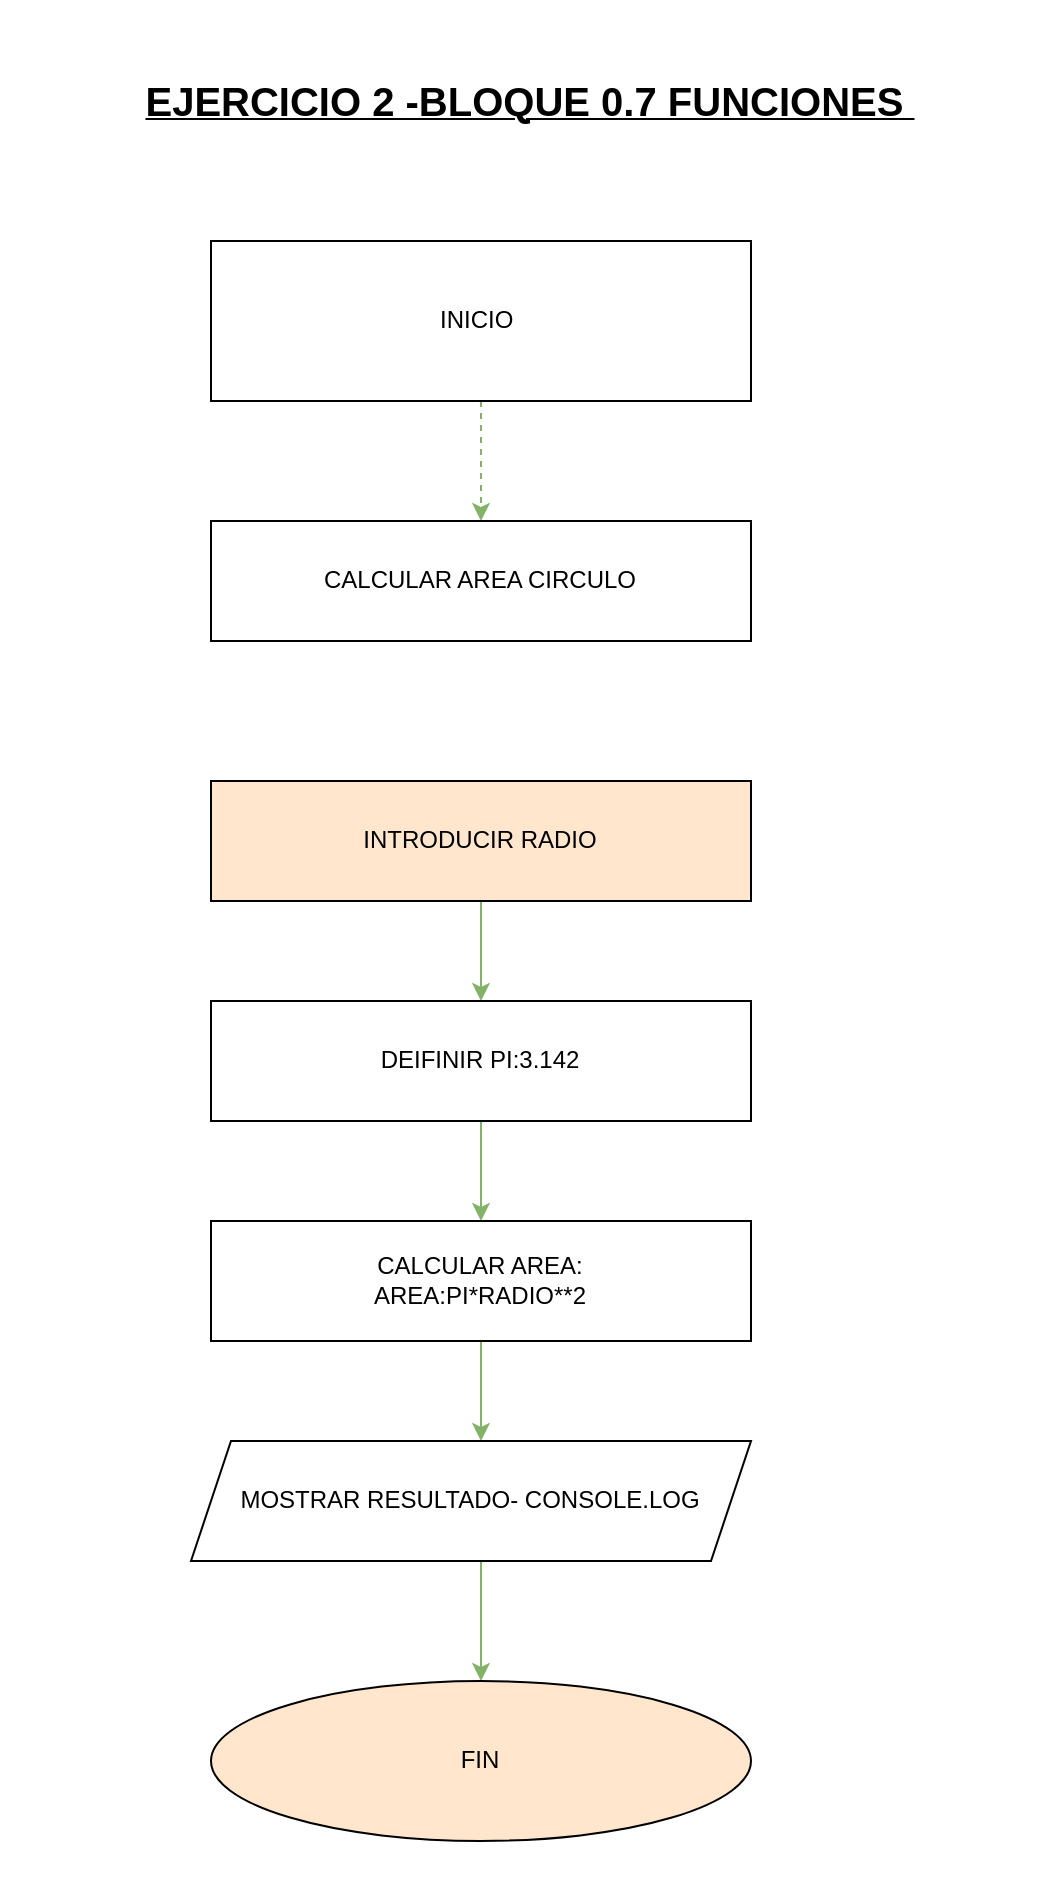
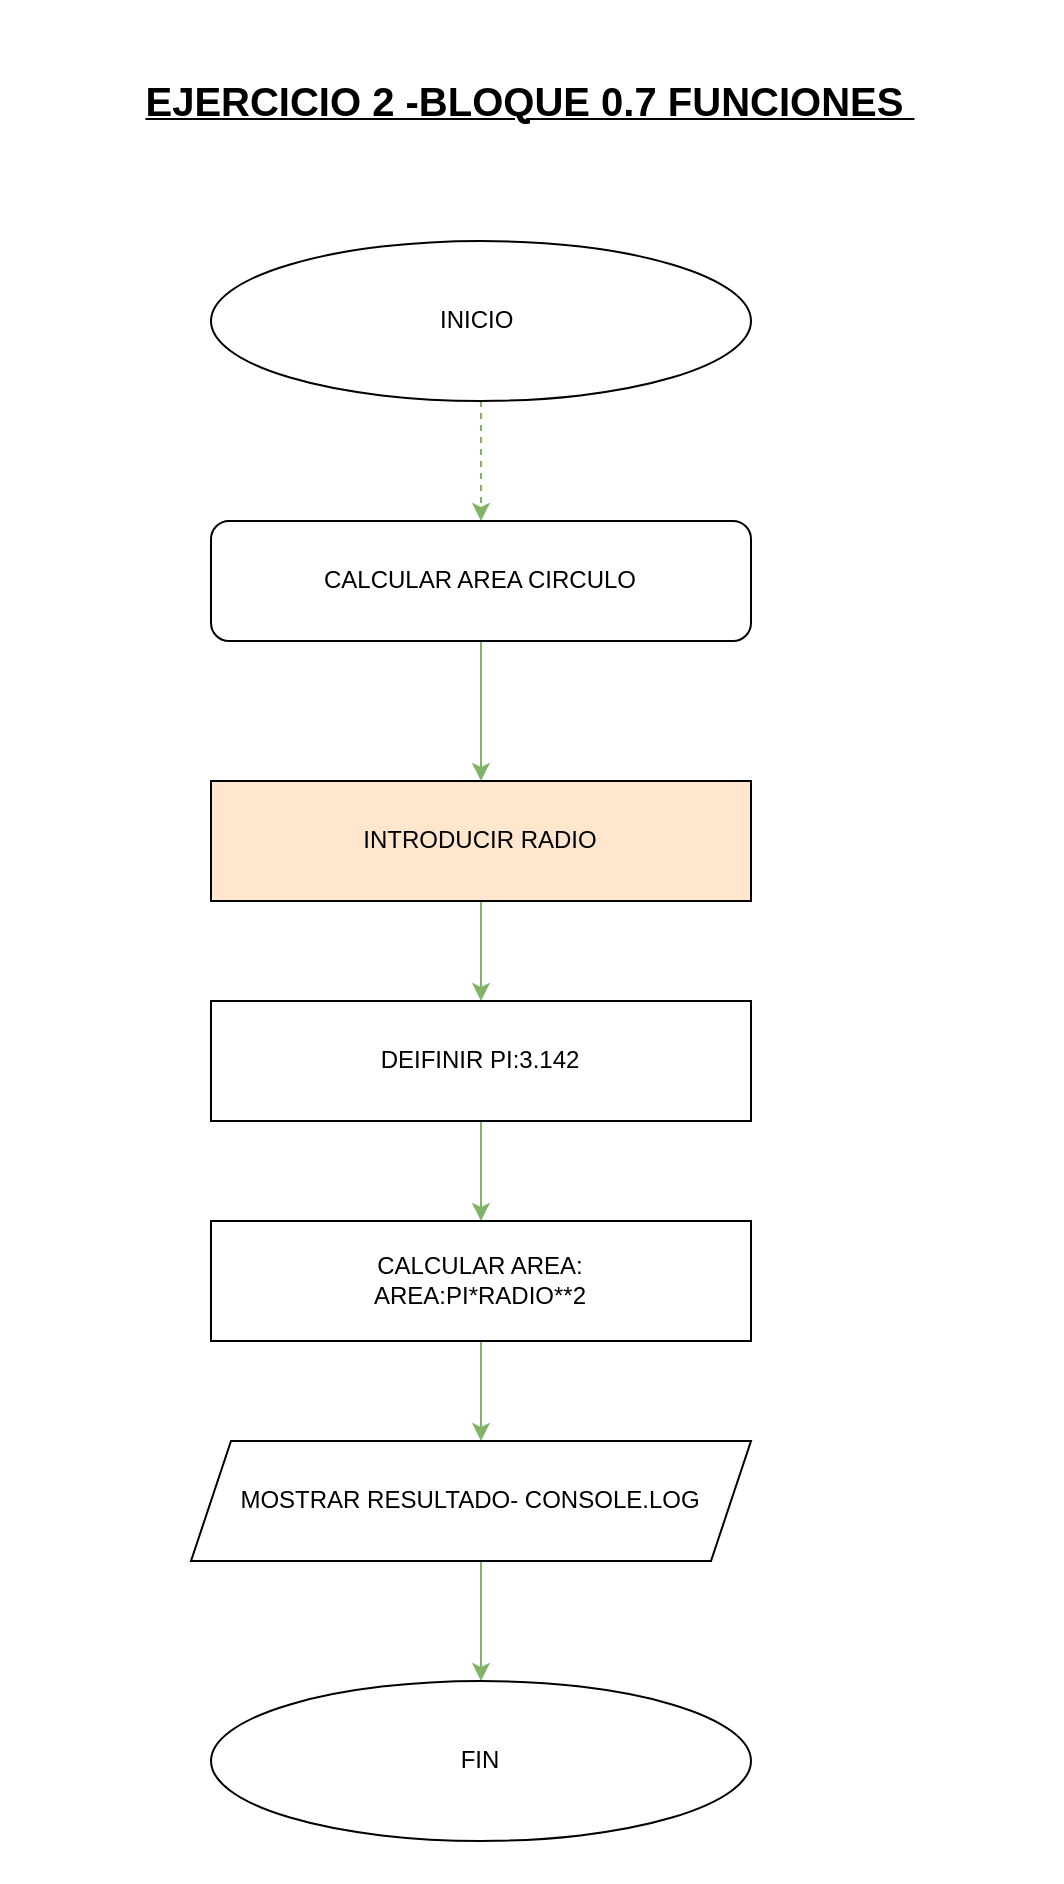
- <mxCell id="12" value="INICIO&amp;nbsp;" style="whiteSpace=wrap;html=1;rounded=0;" vertex="1" parent="1"><mxGeometry x="105" y="120" width="270" height="80" as="geometry" /></mxCell>
+ <mxCell id="12" value="INICIO&amp;nbsp;" style="ellipse;whiteSpace=wrap;html=1;" vertex="1" parent="1"><mxGeometry x="105" y="120" width="270" height="80" as="geometry" /></mxCell>
- <mxCell id="13" value="CALCULAR AREA CIRCULO" style="rounded=0;whiteSpace=wrap;html=1;" vertex="1" parent="1"><mxGeometry x="105" y="260" width="270" height="60" as="geometry" /></mxCell>
+ <mxCell id="13" value="CALCULAR AREA CIRCULO" style="whiteSpace=wrap;html=1;rounded=1;" vertex="1" parent="1"><mxGeometry x="105" y="260" width="270" height="60" as="geometry" /></mxCell>
+ <mxCell id="2" style="edgeStyle=orthogonalEdgeStyle;rounded=0;orthogonalLoop=1;jettySize=auto;html=1;fillColor=#d5e8d4;strokeColor=#82b366;exitX=0.5;exitY=1;exitDx=0;exitDy=0;" parent="1" source="13" target="4" edge="1"><mxGeometry relative="1" as="geometry"><mxPoint x="240" y="420" as="targetPoint" /><mxPoint x="240" y="350" as="sourcePoint" /></mxGeometry></mxCell>
- <mxCell id="10" value="FIN" style="ellipse;whiteSpace=wrap;html=1;fillColor=#ffe6cc;" parent="1" vertex="1"><mxGeometry x="105" y="840" width="270" height="80" as="geometry" /></mxCell>
+ <mxCell id="10" value="FIN" style="ellipse;whiteSpace=wrap;html=1;" parent="1" vertex="1"><mxGeometry x="105" y="840" width="270" height="80" as="geometry" /></mxCell>
